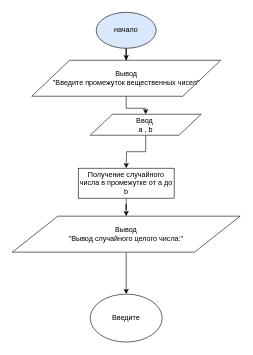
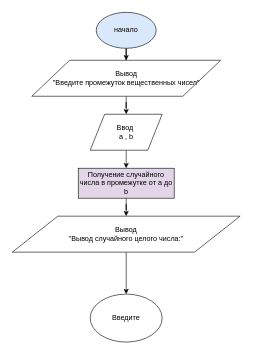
- <mxCell id="8" value="Ввод&amp;nbsp;&lt;br&gt;a , b" style="shape=parallelogram;perimeter=parallelogramPerimeter;whiteSpace=wrap;html=1;" vertex="1" parent="1"><mxGeometry x="150" y="190" width="185" height="35" as="geometry" /></mxCell>
+ <mxCell id="8" value="Ввод&amp;nbsp;&lt;br&gt;a , b" style="shape=parallelogram;perimeter=parallelogramPerimeter;whiteSpace=wrap;html=1;" vertex="1" parent="1"><mxGeometry x="150" y="190" width="120" height="60" as="geometry" /></mxCell>
- <mxCell id="12" value="Получение случайного числа в промежутке от а до b" style="rounded=0;whiteSpace=wrap;html=1;" vertex="1" parent="1"><mxGeometry x="130" y="280" width="160" height="50" as="geometry" /></mxCell>
+ <mxCell id="12" value="Получение случайного числа в промежутке от а до b" style="rounded=0;whiteSpace=wrap;html=1;fillColor=#e1d5e7;" vertex="1" parent="1"><mxGeometry x="130" y="280" width="160" height="50" as="geometry" /></mxCell>
